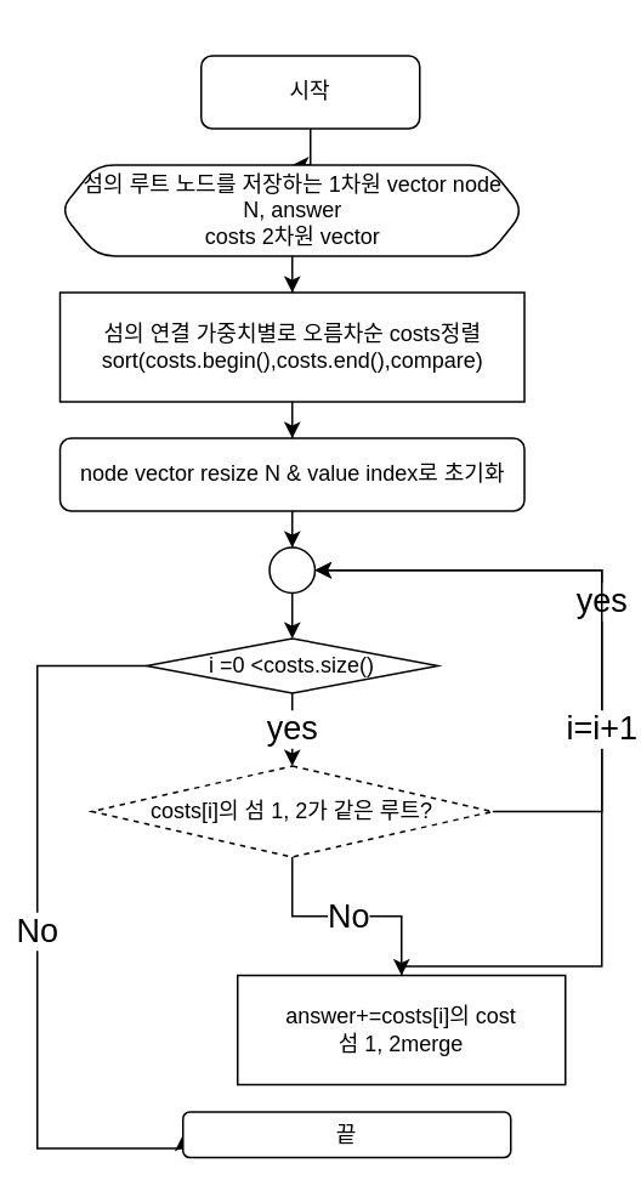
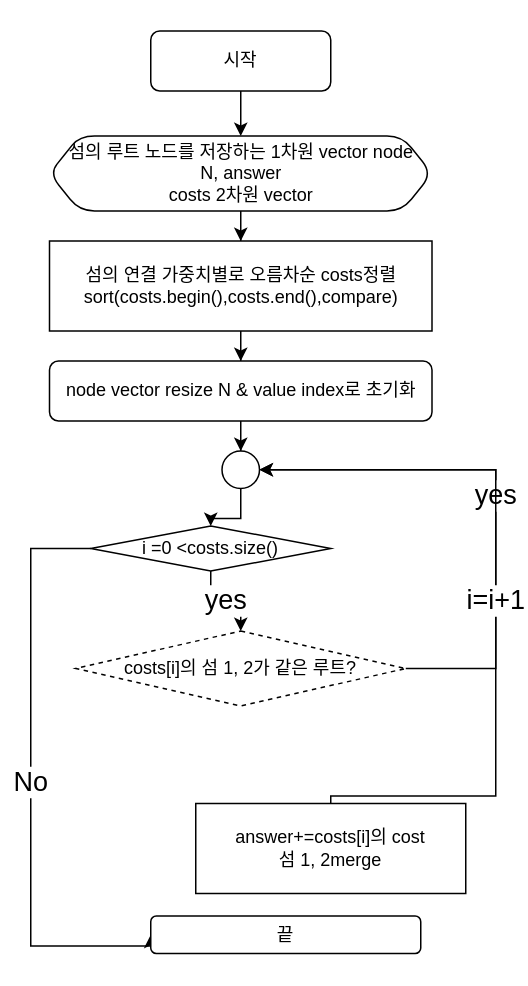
- <mxCell id="3" value="시작" style="rounded=1;whiteSpace=wrap;html=1;fontSize=12;glass=0;strokeWidth=1;shadow=0;" parent="1" vertex="1"><mxGeometry x="110" y="30" width="120" height="40" as="geometry" /></mxCell>
+ <mxCell id="3" value="시작" style="rounded=1;whiteSpace=wrap;html=1;fontSize=12;glass=0;strokeWidth=1;shadow=0;" parent="1" vertex="1"><mxGeometry x="100" y="20" width="120" height="40" as="geometry" /></mxCell>
- <mxCell id="14" value="i =0 &amp;lt;costs.size()" style="rhombus;whiteSpace=wrap;html=1;rounded=0;" vertex="1" parent="1"><mxGeometry x="80" y="350" width="160" height="30" as="geometry" /></mxCell>
+ <mxCell id="14" value="i =0 &amp;lt;costs.size()" style="rhombus;whiteSpace=wrap;html=1;rounded=0;" vertex="1" parent="1"><mxGeometry x="60" y="350" width="160" height="30" as="geometry" /></mxCell>
- <mxCell id="16" value="&lt;font style=&quot;font-size: 18px&quot;&gt;No&lt;/font&gt;" style="edgeStyle=orthogonalEdgeStyle;rounded=0;orthogonalLoop=1;jettySize=auto;html=1;" edge="1" parent="1" source="17" target="19"><mxGeometry relative="1" as="geometry" /></mxCell>
